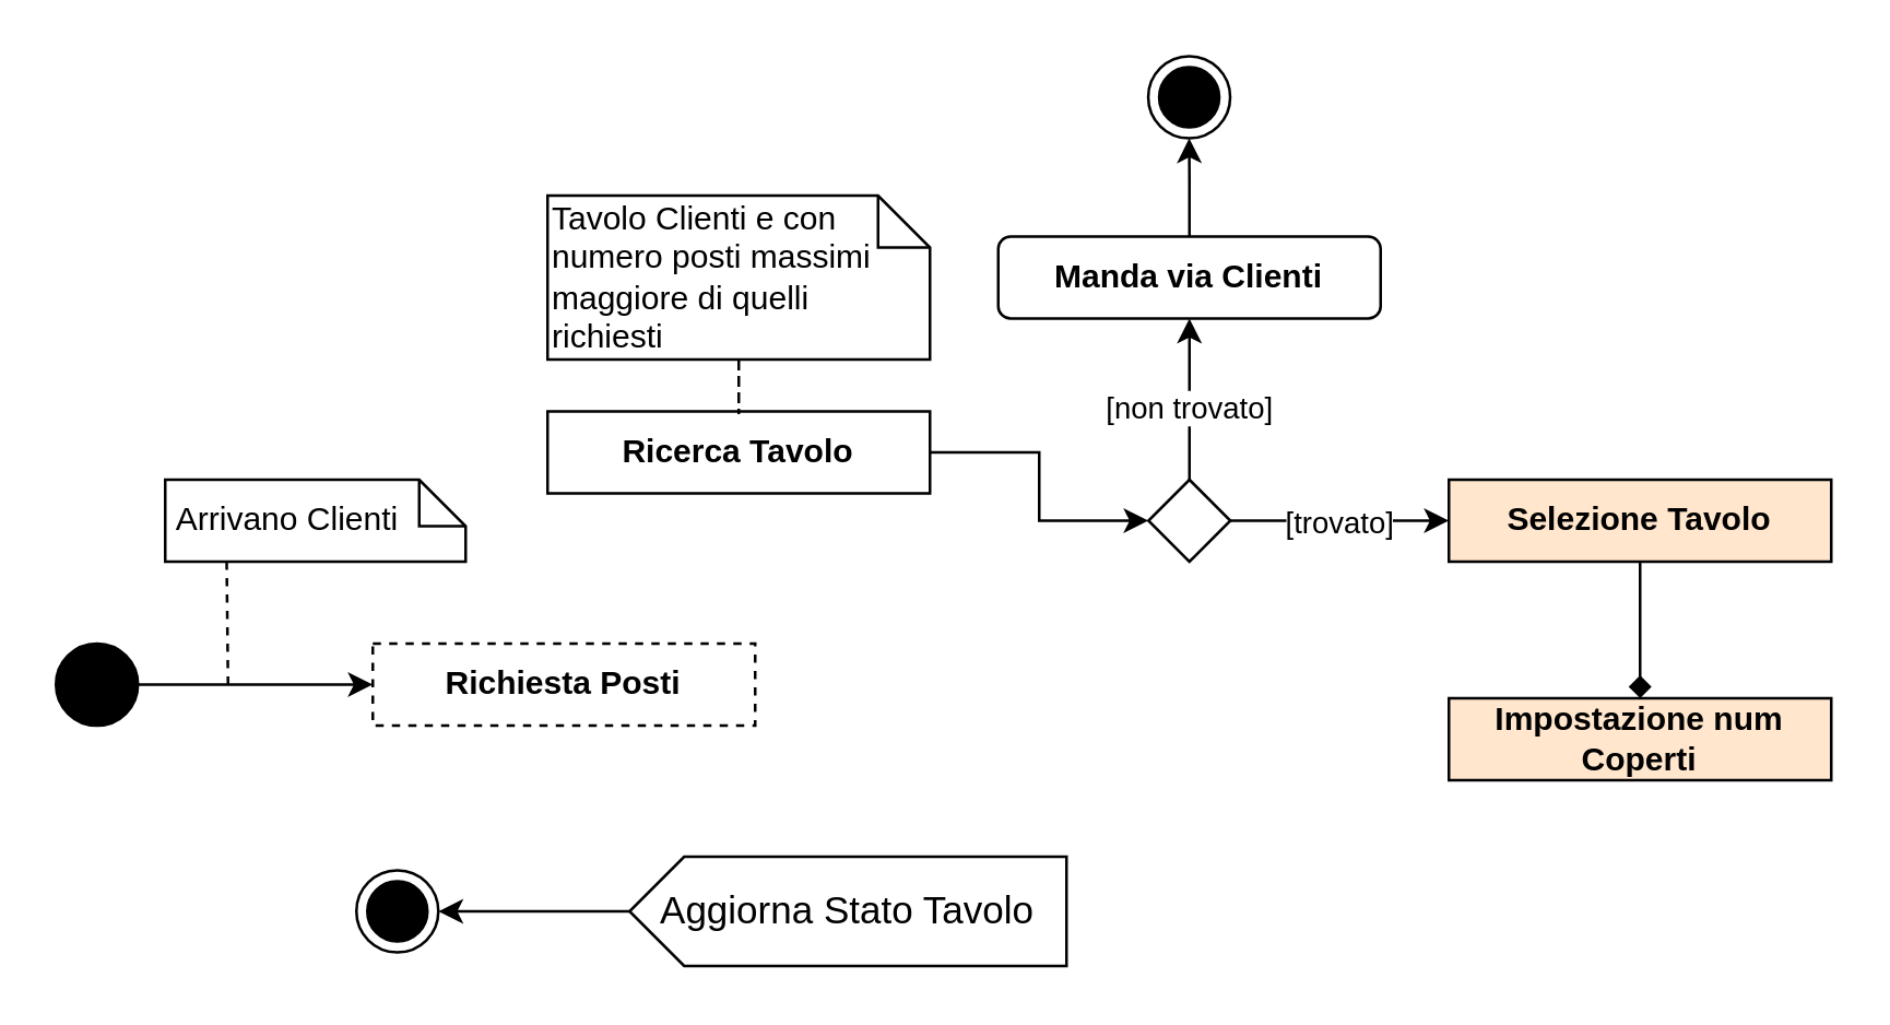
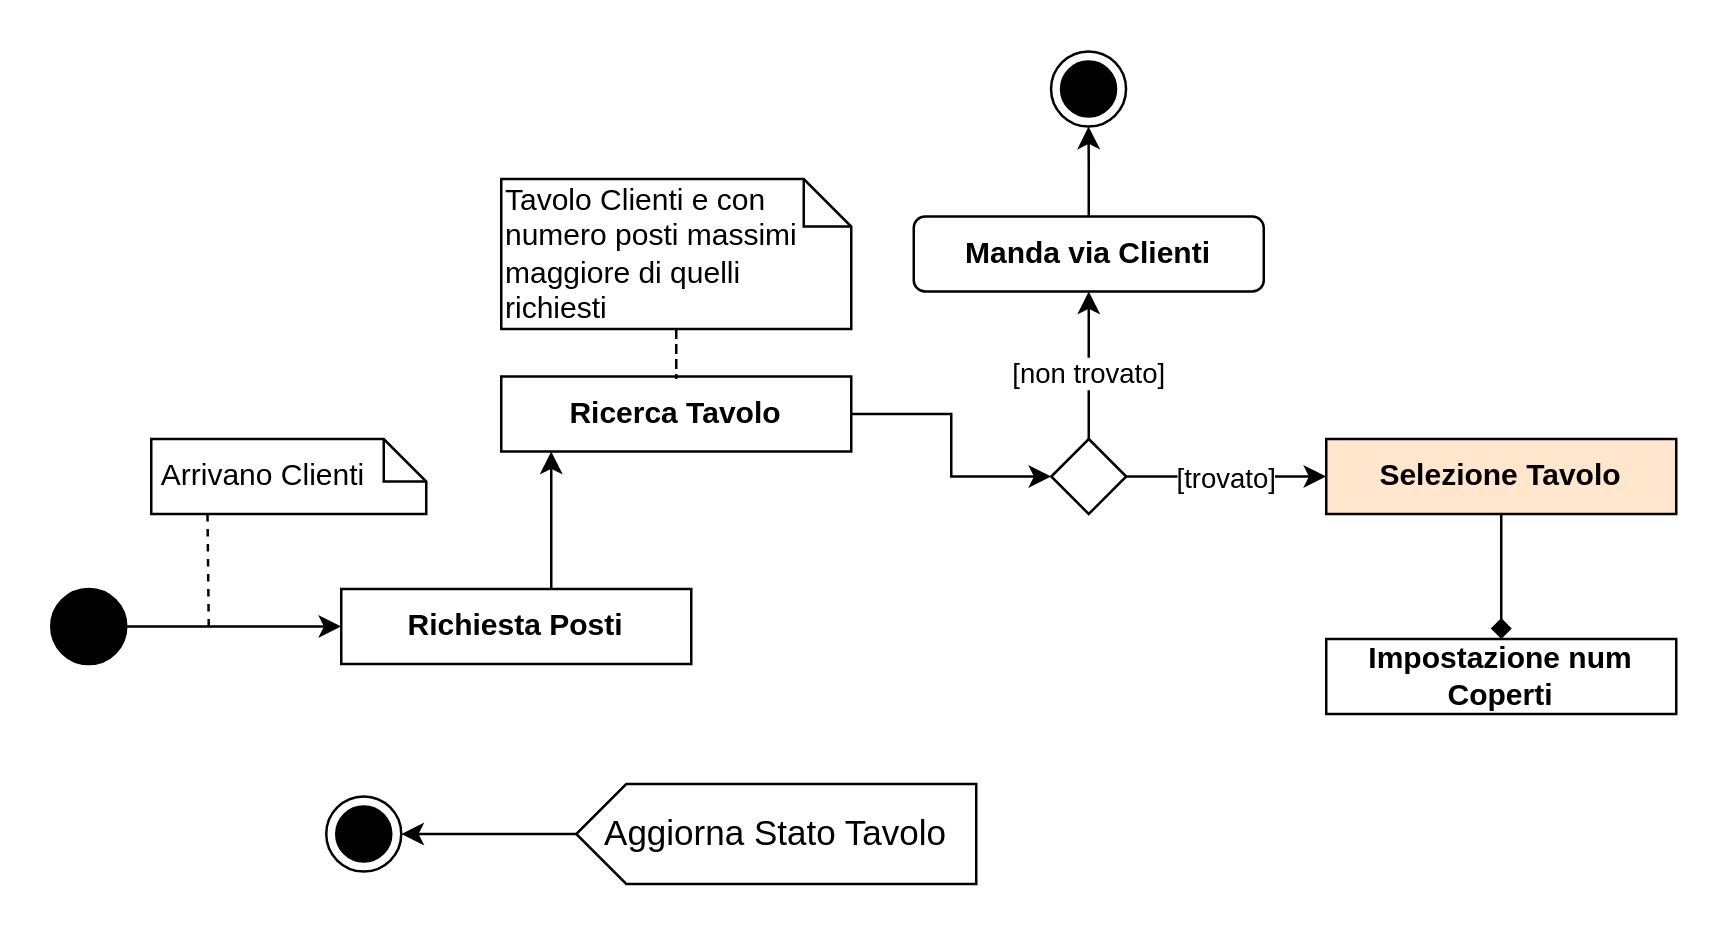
+ <mxCell id="6" style="edgeStyle=orthogonalEdgeStyle;rounded=0;orthogonalLoop=1;jettySize=auto;html=1;" edge="1" parent="1" source="7" target="12"><mxGeometry relative="1" as="geometry"><mxPoint x="206" y="175" as="targetPoint" /><Array as="points"><mxPoint x="220" y="215" /><mxPoint x="220" y="215" /></Array></mxGeometry></mxCell>
- <mxCell id="7" value="Richiesta Posti" style="fontStyle=1;whiteSpace=wrap;html=1;dashed=1;" vertex="1" parent="1"><mxGeometry x="136" y="235" width="140" height="30" as="geometry" /></mxCell>
+ <mxCell id="7" value="Richiesta Posti" style="fontStyle=1;whiteSpace=wrap;html=1;" vertex="1" parent="1"><mxGeometry x="136" y="235" width="140" height="30" as="geometry" /></mxCell>
- <mxCell id="16" value="Impostazione num Coperti" style="fontStyle=1;whiteSpace=wrap;html=1;fillColor=#ffe6cc;" vertex="1" parent="1"><mxGeometry x="529.996" y="255" width="140" height="30" as="geometry" /></mxCell>
+ <mxCell id="16" value="Impostazione num Coperti" style="fontStyle=1;whiteSpace=wrap;html=1;" vertex="1" parent="1"><mxGeometry x="529.996" y="255" width="140" height="30" as="geometry" /></mxCell>
